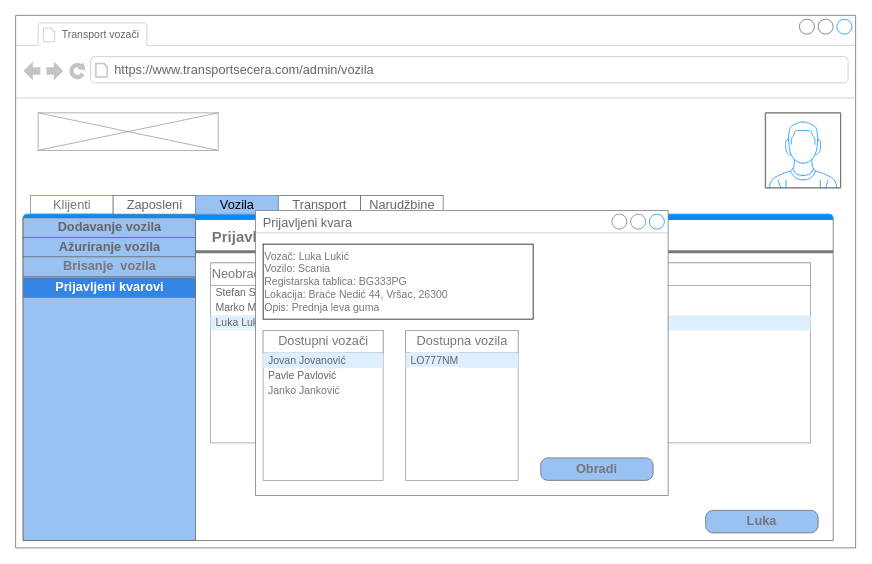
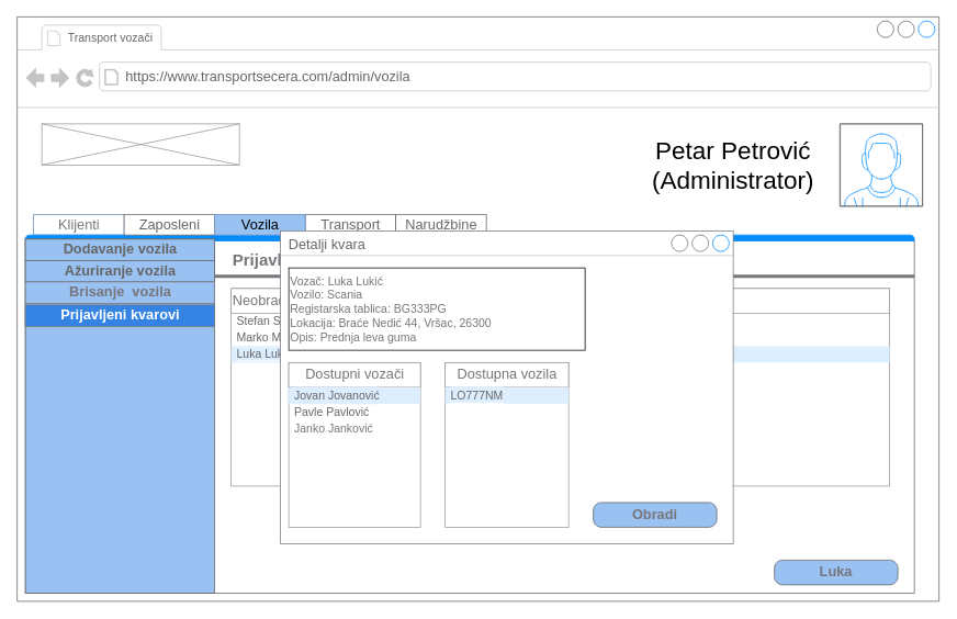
+ <mxCell id="7" value="&lt;div&gt;Petar Petrović &lt;br&gt;&lt;/div&gt;&lt;div&gt;(Administrator)&lt;br&gt;&lt;/div&gt;" style="text;html=1;strokeColor=none;fillColor=none;align=center;verticalAlign=middle;whiteSpace=wrap;rounded=0;fontSize=30;" parent="2" vertex="1"><mxGeometry x="750" y="140" width="240" height="80" as="geometry" /></mxCell>
- <mxCell id="29" value="Prijavljeni kvara" style="strokeWidth=1;shadow=0;dashed=0;align=center;html=1;shape=mxgraph.mockup.containers.window;align=left;verticalAlign=top;spacingLeft=8;strokeColor2=#008cff;strokeColor3=#c4c4c4;fontColor=#666666;mainText=;fontSize=17;labelBackgroundColor=none;strokeColor=#77767b;fillColor=#ffffff;" vertex="1" parent="1"><mxGeometry x="340" y="280" width="550" height="380" as="geometry" /></mxCell>
+ <mxCell id="29" value="Detalji kvara" style="strokeWidth=1;shadow=0;dashed=0;align=center;html=1;shape=mxgraph.mockup.containers.window;align=left;verticalAlign=top;spacingLeft=8;strokeColor2=#008cff;strokeColor3=#c4c4c4;fontColor=#666666;mainText=;fontSize=17;labelBackgroundColor=none;strokeColor=#77767b;fillColor=#ffffff;" vertex="1" parent="1"><mxGeometry x="340" y="280" width="550" height="380" as="geometry" /></mxCell>
